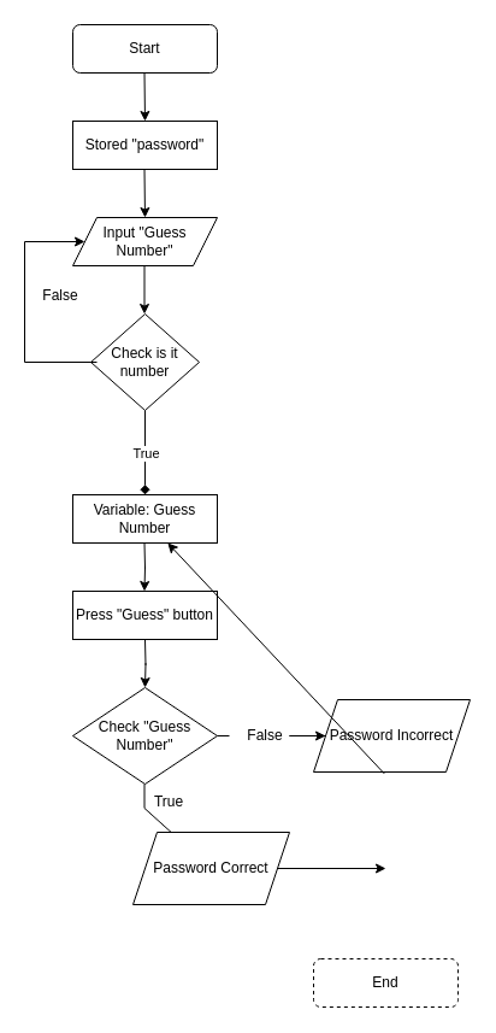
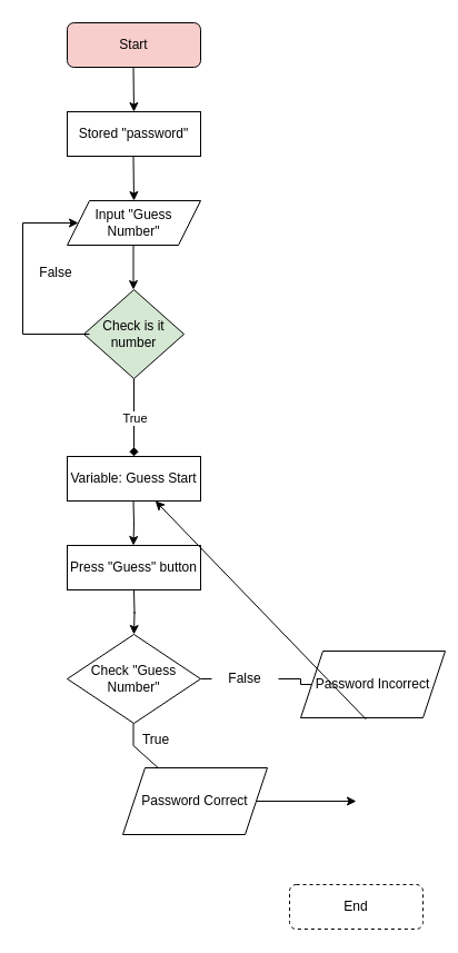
- <mxCell id="2" value="Start" style="rounded=1;whiteSpace=wrap;html=1;fontSize=12;glass=0;strokeWidth=1;shadow=0;" parent="1" vertex="1"><mxGeometry x="60" width="120" height="40" as="geometry" y="20" /></mxCell>
+ <mxCell id="2" value="Start" style="rounded=1;whiteSpace=wrap;html=1;fontSize=12;glass=0;strokeWidth=1;shadow=0;fillColor=#f8cecc;" parent="1" vertex="1"><mxGeometry x="60" width="120" height="40" as="geometry" y="20" /></mxCell>
- <mxCell id="22" value="Check is it number" style="rhombus;whiteSpace=wrap;html=1;" vertex="1" parent="1"><mxGeometry x="75" y="260" width="90" height="80" as="geometry" /></mxCell>
+ <mxCell id="22" value="Check is it number" style="rhombus;whiteSpace=wrap;html=1;fillColor=#d5e8d4;" vertex="1" parent="1"><mxGeometry x="75" y="260" width="90" height="80" as="geometry" /></mxCell>
- <mxCell id="10" value="Variable: Guess Number" style="rounded=0;whiteSpace=wrap;html=1;" vertex="1" parent="1"><mxGeometry x="60" y="410" width="120" height="40" as="geometry" /></mxCell>
+ <mxCell id="10" value="Variable: Guess Start" style="rounded=0;whiteSpace=wrap;html=1;" vertex="1" parent="1"><mxGeometry x="60" y="410" width="120" height="40" as="geometry" /></mxCell>
- <mxCell id="17" value="Password Incorrect" style="shape=parallelogram;perimeter=parallelogramPerimeter;whiteSpace=wrap;html=1;fixedSize=1;rounded=0;" vertex="1" parent="1"><mxGeometry x="260" y="580" width="130" height="60" as="geometry" /></mxCell>
+ <mxCell id="17" value="Password Incorrect" style="shape=parallelogram;perimeter=parallelogramPerimeter;whiteSpace=wrap;html=1;fixedSize=1;rounded=0;" vertex="1" parent="1"><mxGeometry x="270" y="585" width="130" height="60" as="geometry" /></mxCell>
